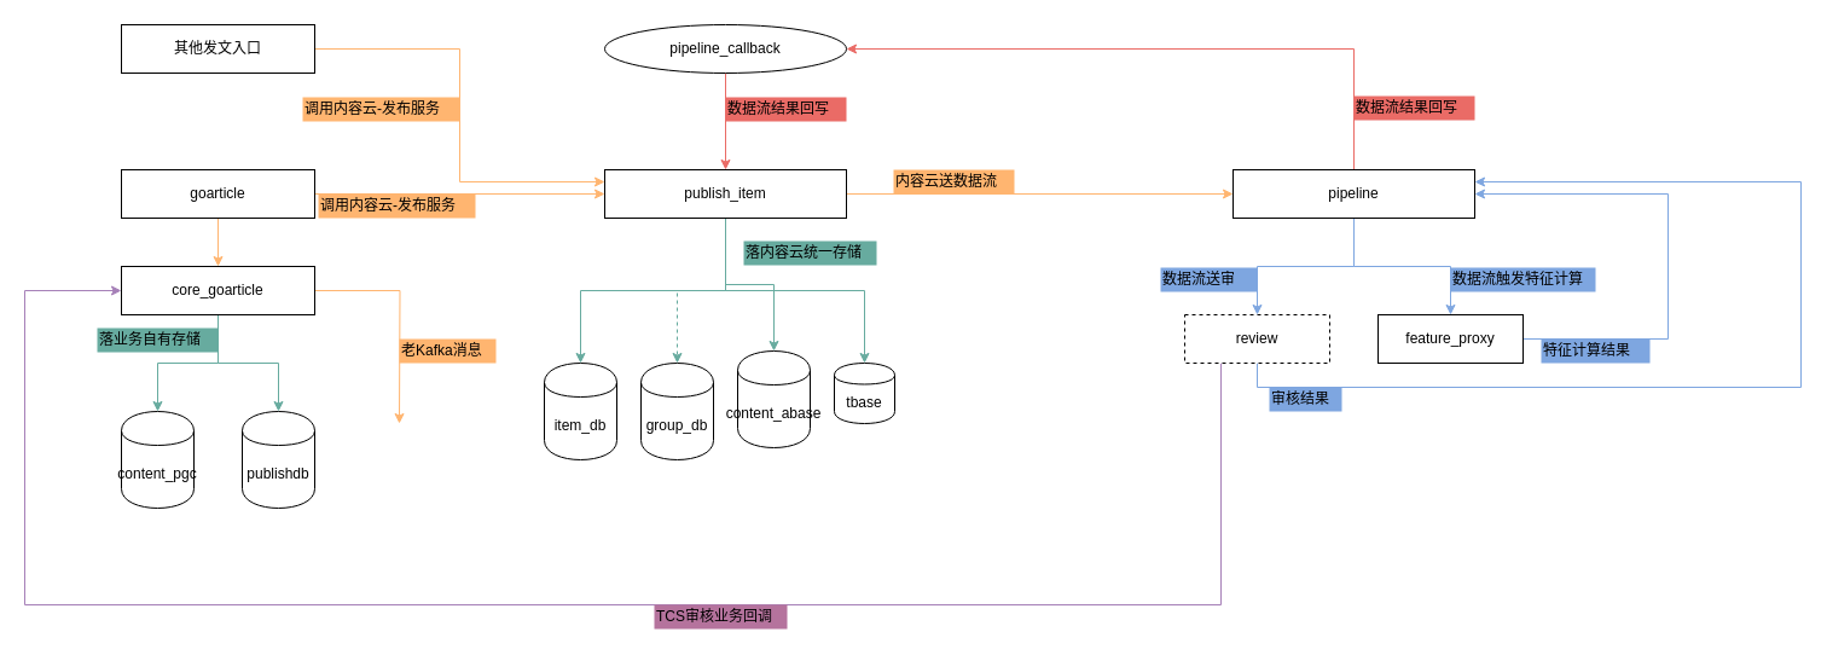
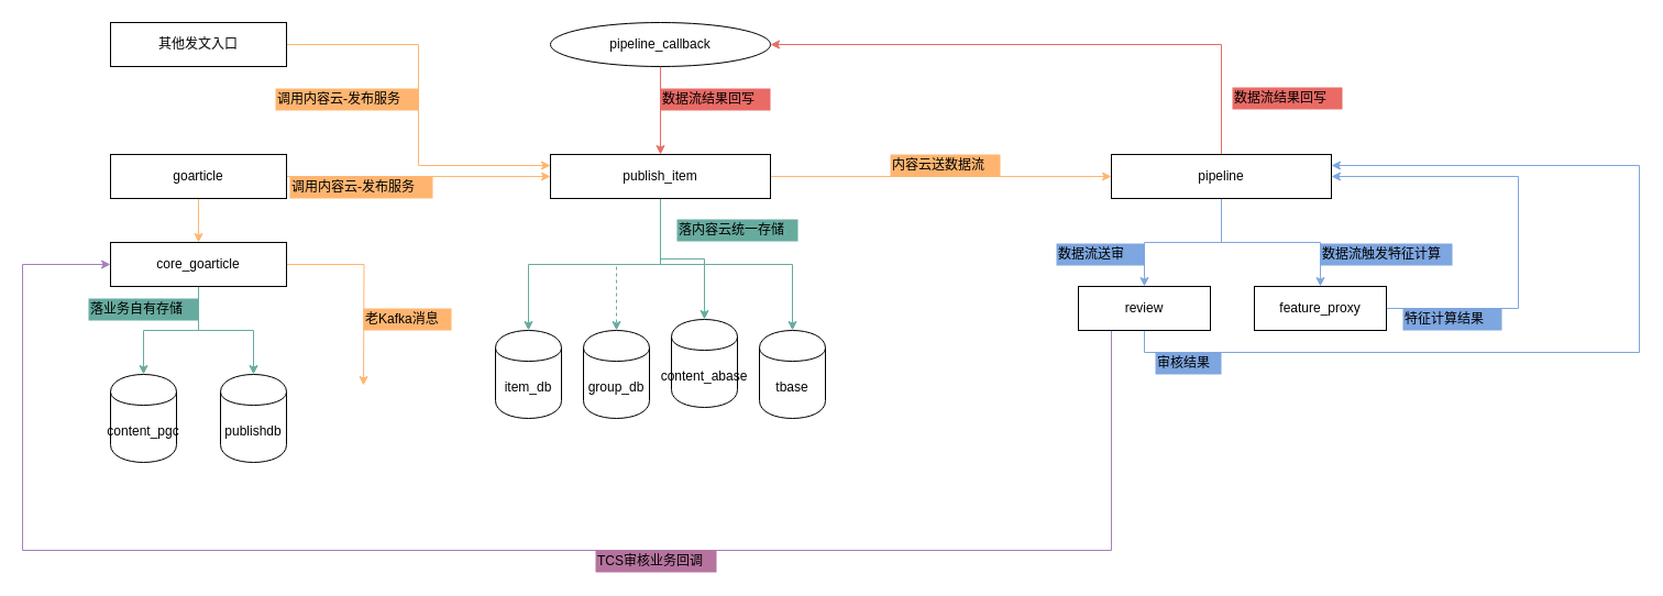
- <mxCell id="39" value="内容云送数据流" style="text;html=1;resizable=0;points=[];autosize=1;align=left;verticalAlign=top;spacingTop=-4;fillColor=#FFB570;" vertex="1" parent="1"><mxGeometry x="739" y="140" width="100" height="20" as="geometry" /></mxCell>
+ <mxCell id="39" value="内容云送数据流" style="text;html=1;resizable=0;points=[];autosize=1;align=left;verticalAlign=top;spacingTop=-4;fillColor=#FFB570;" vertex="1" parent="1"><mxGeometry x="809" y="140" width="100" height="20" as="geometry" /></mxCell>
- <mxCell id="24" value="pipeline" style="rounded=0;whiteSpace=wrap;html=1;" vertex="1" parent="1"><mxGeometry x="1020" y="140" width="200" height="40" as="geometry" /></mxCell>
+ <mxCell id="24" value="pipeline" style="rounded=0;whiteSpace=wrap;html=1;" vertex="1" parent="1"><mxGeometry x="1010" y="140" width="200" height="40" as="geometry" /></mxCell>
- <mxCell id="29" value="review" style="rounded=0;whiteSpace=wrap;html=1;dashed=1;" vertex="1" parent="1"><mxGeometry x="980" y="260" width="120" height="40" as="geometry" /></mxCell>
+ <mxCell id="29" value="review" style="rounded=0;whiteSpace=wrap;html=1;" vertex="1" parent="1"><mxGeometry x="980" y="260" width="120" height="40" as="geometry" /></mxCell>
- <mxCell id="20" value="tbase" style="shape=cylinder;whiteSpace=wrap;html=1;boundedLbl=1;backgroundOutline=1;" vertex="1" parent="1"><mxGeometry x="690" y="300" width="50" height="50" as="geometry" /></mxCell>
+ <mxCell id="20" value="tbase" style="shape=cylinder;whiteSpace=wrap;html=1;boundedLbl=1;backgroundOutline=1;" vertex="1" parent="1"><mxGeometry x="690" y="300" width="60" height="80" as="geometry" /></mxCell>
